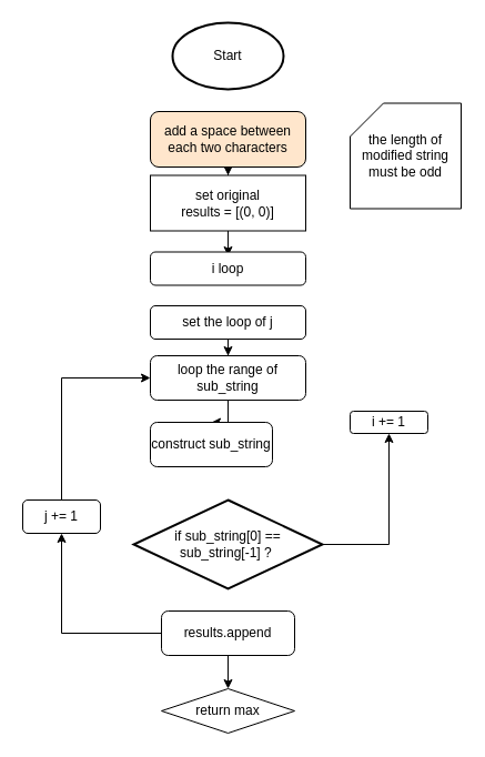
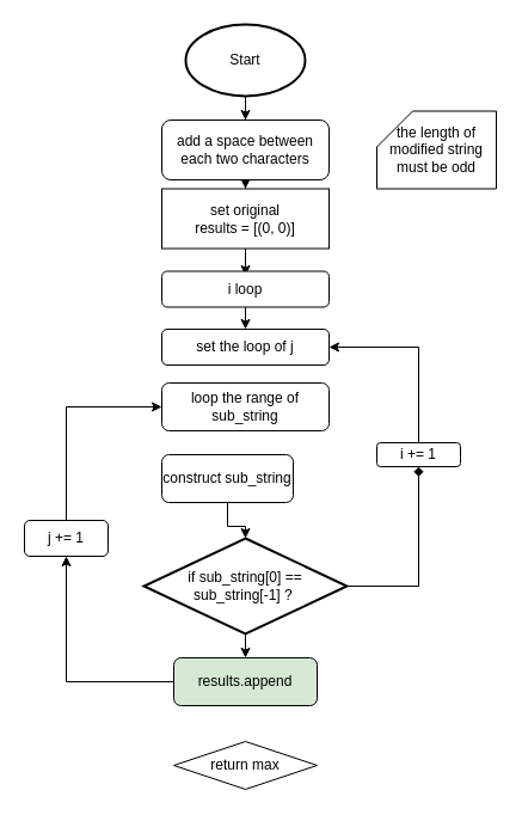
+ <mxCell id="2" value="" style="edgeStyle=orthogonalEdgeStyle;rounded=0;orthogonalLoop=1;jettySize=auto;html=1;" edge="1" parent="1" source="3" target="5"><mxGeometry relative="1" as="geometry" /></mxCell>
- <mxCell id="5" value="add a space between each two characters" style="rounded=1;whiteSpace=wrap;html=1;fillColor=#ffe6cc;" vertex="1" parent="1"><mxGeometry x="135" y="100" width="140" height="50" as="geometry" /></mxCell>
+ <mxCell id="5" value="add a space between each two characters" style="rounded=1;whiteSpace=wrap;html=1;" vertex="1" parent="1"><mxGeometry x="135" y="100" width="140" height="50" as="geometry" /></mxCell>
- <mxCell id="14" value="the length of modified string must be odd" style="shape=card;whiteSpace=wrap;html=1;" vertex="1" parent="1"><mxGeometry x="315" y="92.5" width="100" height="95" as="geometry" /></mxCell>
+ <mxCell id="14" value="the length of modified string must be odd" style="shape=card;whiteSpace=wrap;html=1;" vertex="1" parent="1"><mxGeometry x="315" y="92.5" width="100" height="65" as="geometry" /></mxCell>
+ <mxCell id="22" style="edgeStyle=orthogonalEdgeStyle;rounded=0;orthogonalLoop=1;jettySize=auto;html=1;exitX=0.5;exitY=1;exitDx=0;exitDy=0;entryX=0.5;entryY=0;entryDx=0;entryDy=0;" edge="1" parent="1" source="23" target="9"><mxGeometry relative="1" as="geometry" /></mxCell>
+ <mxCell id="26" style="edgeStyle=orthogonalEdgeStyle;rounded=0;orthogonalLoop=1;jettySize=auto;html=1;exitX=0.5;exitY=0;exitDx=0;exitDy=0;entryX=1;entryY=0.5;entryDx=0;entryDy=0;" edge="1" parent="1" source="27" target="9"><mxGeometry relative="1" as="geometry" /></mxCell>
- <mxCell id="8" value="" style="edgeStyle=orthogonalEdgeStyle;rounded=0;orthogonalLoop=1;jettySize=auto;html=1;" edge="1" parent="1" source="9" target="11"><mxGeometry relative="1" as="geometry" /></mxCell>
- <mxCell id="10" value="" style="edgeStyle=orthogonalEdgeStyle;rounded=0;orthogonalLoop=1;jettySize=auto;html=1;" edge="1" parent="1" source="11" target="13"><mxGeometry relative="1" as="geometry" /></mxCell>
- <mxCell id="16" style="edgeStyle=orthogonalEdgeStyle;rounded=0;orthogonalLoop=1;jettySize=auto;html=1;exitX=1;exitY=0.5;exitDx=0;exitDy=0;exitPerimeter=0;entryX=0.5;entryY=1;entryDx=0;entryDy=0;" edge="1" parent="1" source="17" target="27"><mxGeometry relative="1" as="geometry"><mxPoint x="365" y="290" as="targetPoint" /></mxGeometry></mxCell>
+ <mxCell id="16" style="edgeStyle=orthogonalEdgeStyle;rounded=0;orthogonalLoop=1;jettySize=auto;html=1;exitX=1;exitY=0.5;exitDx=0;exitDy=0;exitPerimeter=0;entryX=0.5;entryY=1;entryDx=0;entryDy=0;endArrow=diamond;" edge="1" parent="1" source="17" target="27"><mxGeometry relative="1" as="geometry"><mxPoint x="365" y="290" as="targetPoint" /></mxGeometry></mxCell>
+ <mxCell id="12" value="" style="edgeStyle=orthogonalEdgeStyle;rounded=0;orthogonalLoop=1;jettySize=auto;html=1;" edge="1" parent="1" source="13" target="17"><mxGeometry relative="1" as="geometry" /></mxCell>
- <mxCell id="25" value="j += 1" style="rounded=1;whiteSpace=wrap;html=1;" vertex="1" parent="1"><mxGeometry x="20" y="450" width="70" height="30" as="geometry" /></mxCell>
+ <mxCell id="25" value="j += 1" style="rounded=1;whiteSpace=wrap;html=1;" vertex="1" parent="1"><mxGeometry x="20" y="435" width="70" height="30" as="geometry" /></mxCell>
+ <mxCell id="15" style="edgeStyle=orthogonalEdgeStyle;rounded=0;orthogonalLoop=1;jettySize=auto;html=1;exitX=0.5;exitY=1;exitDx=0;exitDy=0;exitPerimeter=0;entryX=0.5;entryY=0;entryDx=0;entryDy=0;" edge="1" parent="1" source="17" target="20"><mxGeometry relative="1" as="geometry" /></mxCell>
- <mxCell id="20" value="results.append" style="rounded=1;whiteSpace=wrap;html=1;" vertex="1" parent="1"><mxGeometry x="145" y="550" width="120" height="40" as="geometry" /></mxCell>
+ <mxCell id="20" value="results.append" style="rounded=1;whiteSpace=wrap;html=1;fillColor=#d5e8d4;" vertex="1" parent="1"><mxGeometry x="145" y="550" width="120" height="40" as="geometry" /></mxCell>
- <mxCell id="19" value="" style="edgeStyle=orthogonalEdgeStyle;rounded=0;orthogonalLoop=1;jettySize=auto;html=1;" edge="1" parent="1" source="20" target="21"><mxGeometry relative="1" as="geometry" /></mxCell>
